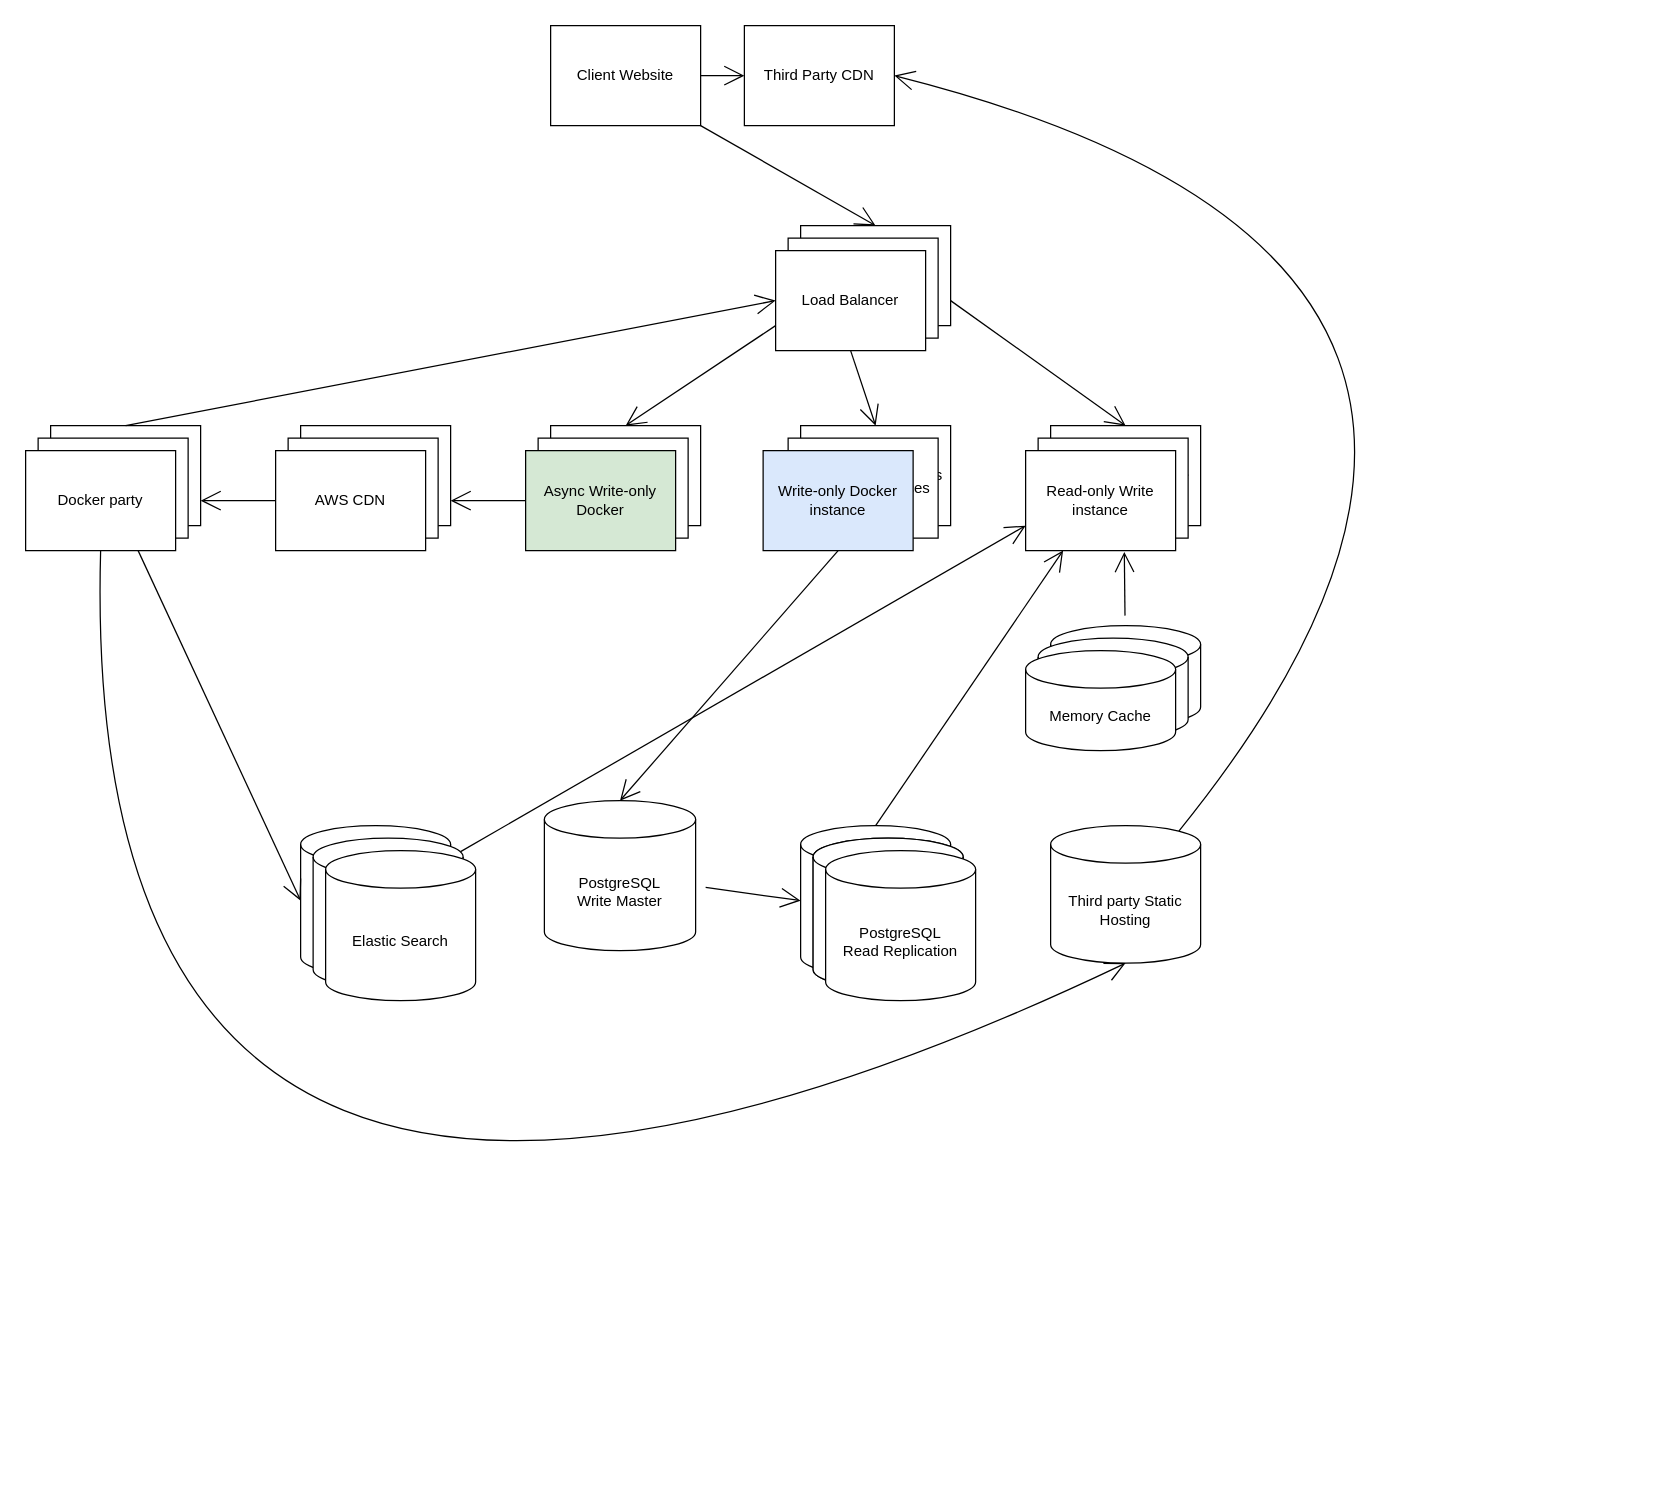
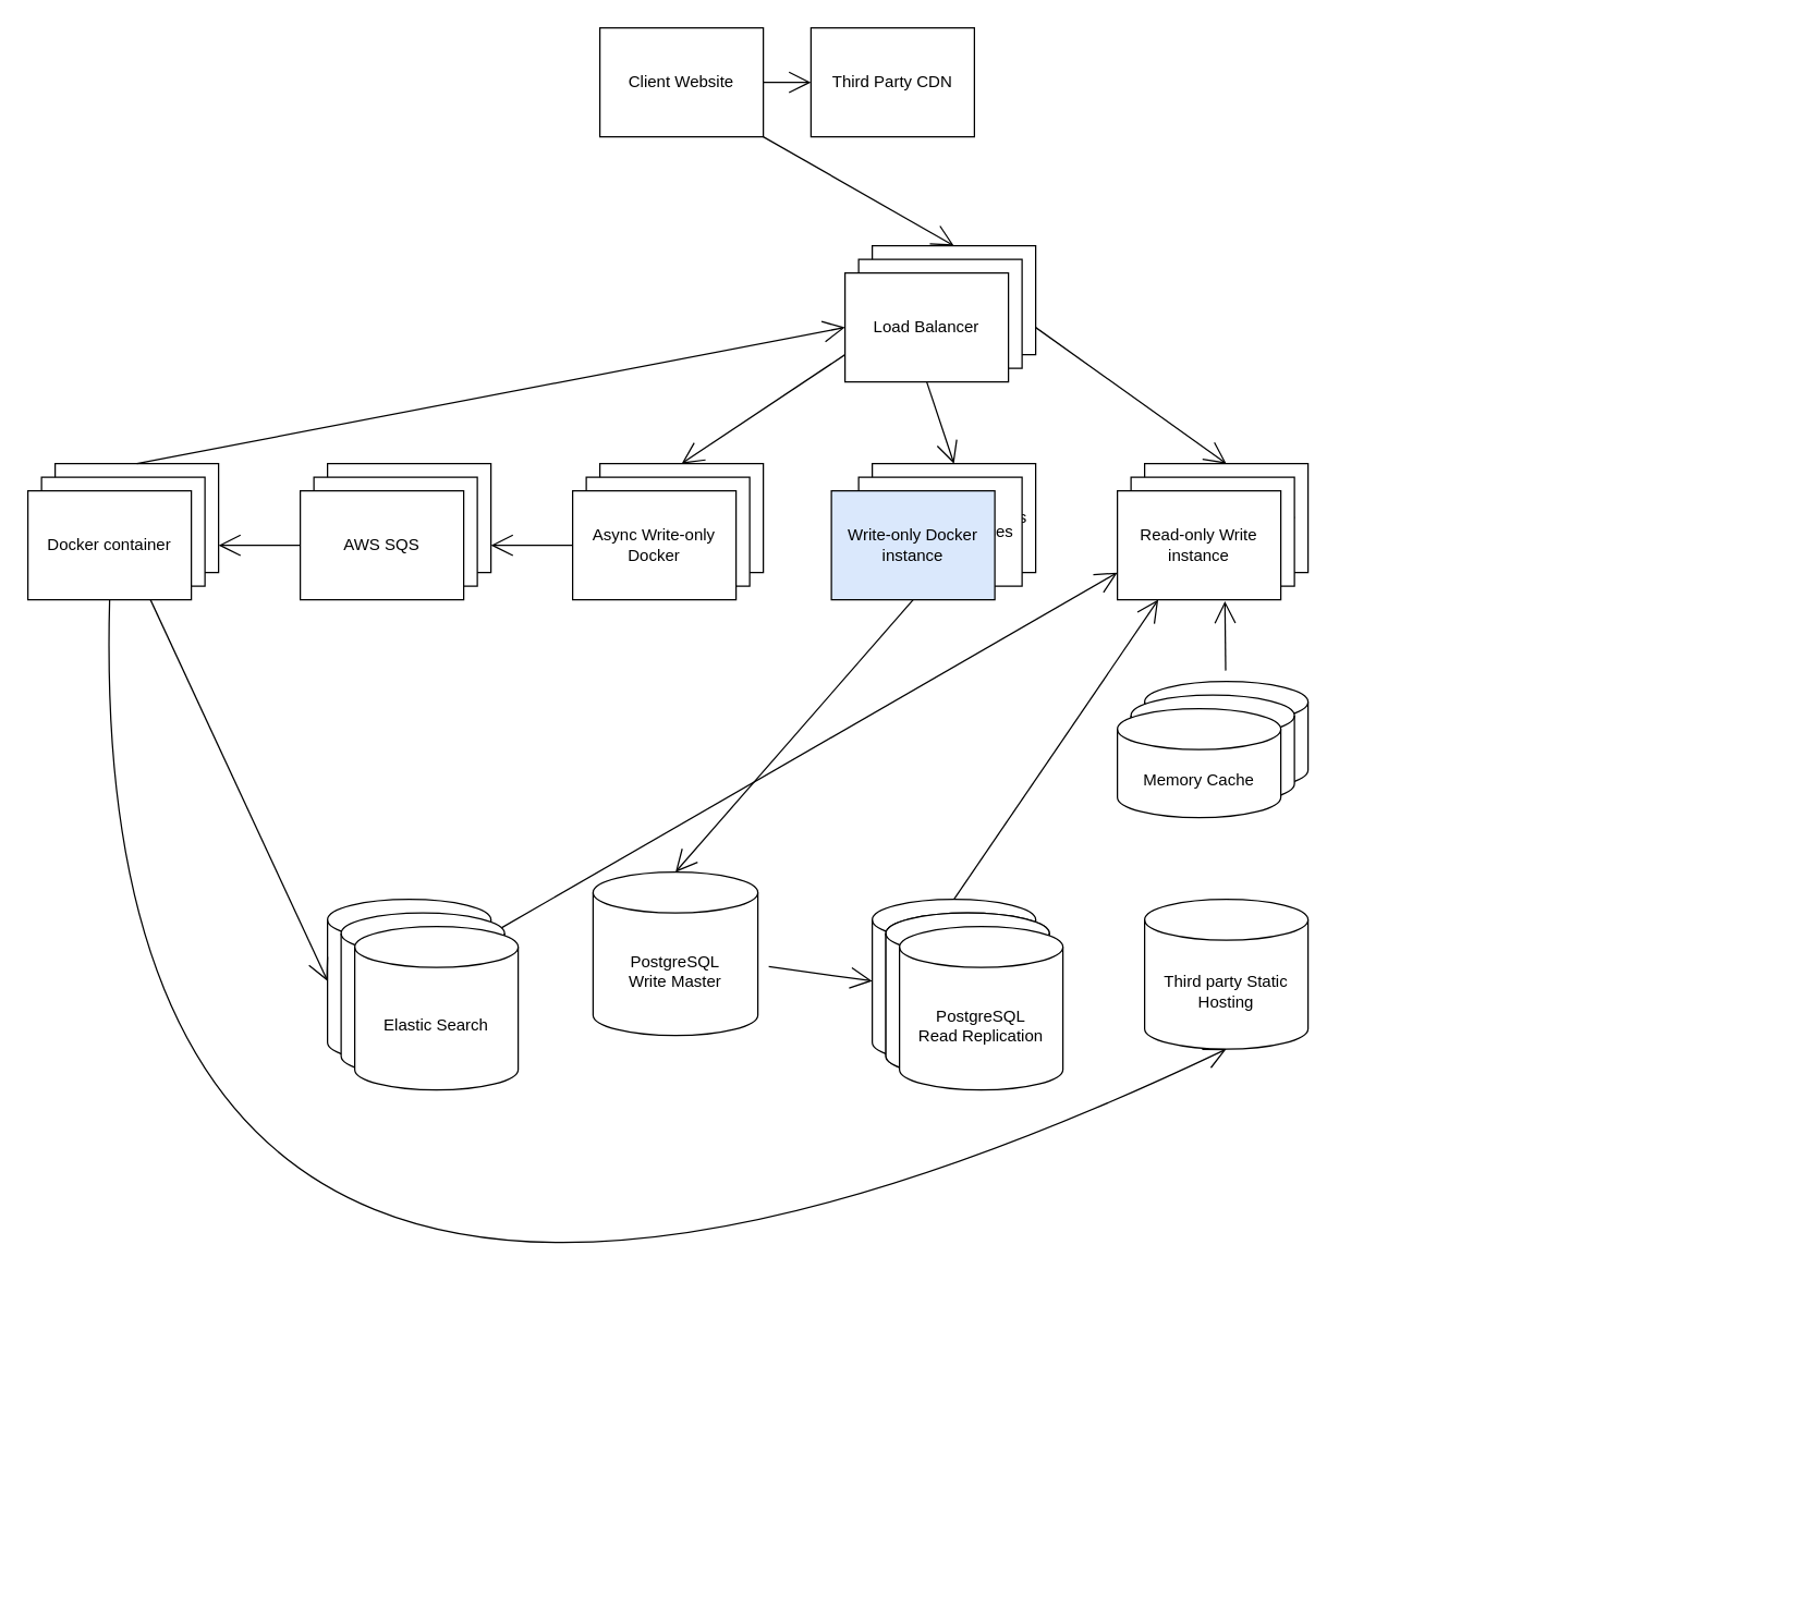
- <mxCell id="25" style="edgeStyle=none;curved=1;rounded=0;orthogonalLoop=1;jettySize=auto;html=1;entryX=1;entryY=0.5;entryDx=0;entryDy=0;endArrow=open;startSize=14;endSize=14;sourcePerimeterSpacing=8;targetPerimeterSpacing=8;exitX=0.855;exitY=0;exitDx=0;exitDy=4.35;exitPerimeter=0;" parent="1" source="26" target="5" edge="1"><mxGeometry relative="1" as="geometry"><Array as="points"><mxPoint x="1310" y="210" /></Array></mxGeometry></mxCell>
- <mxCell id="40" value="Docker party" style="rounded=0;whiteSpace=wrap;html=1;hachureGap=4;pointerEvents=0;" parent="1" vertex="1"><mxGeometry x="20" y="360" width="120" height="80" as="geometry" /></mxCell>
+ <mxCell id="40" value="Docker container" style="rounded=0;whiteSpace=wrap;html=1;hachureGap=4;pointerEvents=0;" parent="1" vertex="1"><mxGeometry x="20" y="360" width="120" height="80" as="geometry" /></mxCell>
- <mxCell id="45" value="AWS CDN" style="rounded=0;whiteSpace=wrap;html=1;hachureGap=4;pointerEvents=0;" parent="1" vertex="1"><mxGeometry x="220" y="360" width="120" height="80" as="geometry" /></mxCell>
+ <mxCell id="45" value="AWS SQS" style="rounded=0;whiteSpace=wrap;html=1;hachureGap=4;pointerEvents=0;" parent="1" vertex="1"><mxGeometry x="220" y="360" width="120" height="80" as="geometry" /></mxCell>
- <mxCell id="42" value="Async Write-only Docker" style="rounded=0;whiteSpace=wrap;html=1;hachureGap=4;pointerEvents=0;fillColor=#d5e8d4;" parent="1" vertex="1"><mxGeometry x="420" y="360" width="120" height="80" as="geometry" /></mxCell>
+ <mxCell id="42" value="Async Write-only Docker" style="rounded=0;whiteSpace=wrap;html=1;hachureGap=4;pointerEvents=0;" parent="1" vertex="1"><mxGeometry x="420" y="360" width="120" height="80" as="geometry" /></mxCell>
